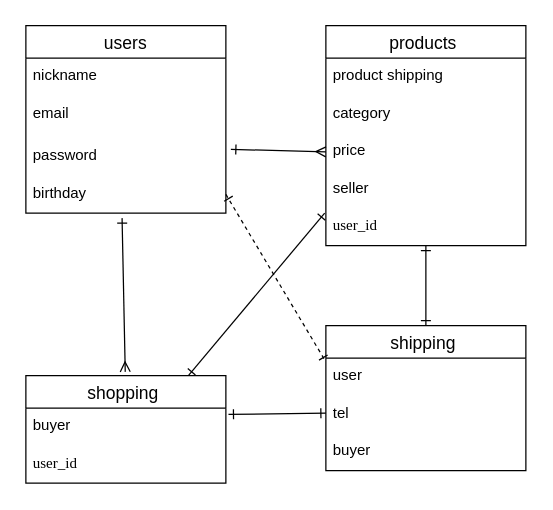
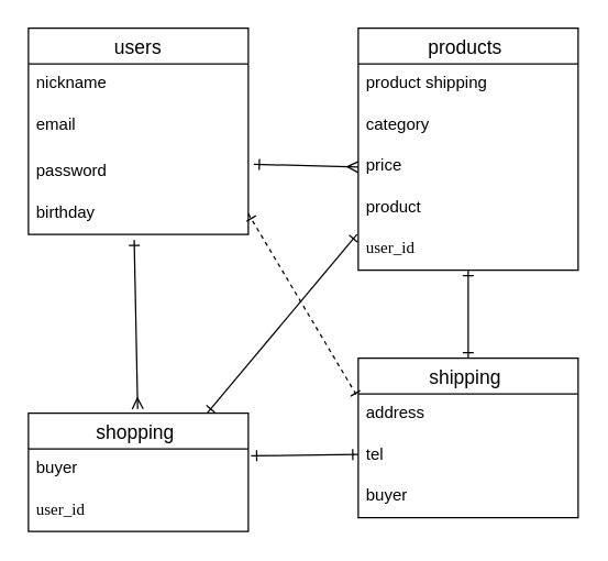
- <mxCell id="11" value="seller" style="text;strokeColor=none;fillColor=none;spacingLeft=4;spacingRight=4;overflow=hidden;rotatable=0;points=[[0,0.5],[1,0.5]];portConstraint=eastwest;fontSize=12;" vertex="1" parent="7"><mxGeometry y="116" width="160" height="30" as="geometry" /></mxCell>
+ <mxCell id="11" value="product" style="text;strokeColor=none;fillColor=none;spacingLeft=4;spacingRight=4;overflow=hidden;rotatable=0;points=[[0,0.5],[1,0.5]];portConstraint=eastwest;fontSize=12;" vertex="1" parent="7"><mxGeometry y="116" width="160" height="30" as="geometry" /></mxCell>
- <mxCell id="17" value="user" style="text;strokeColor=none;fillColor=none;spacingLeft=4;spacingRight=4;overflow=hidden;rotatable=0;points=[[0,0.5],[1,0.5]];portConstraint=eastwest;fontSize=12;" vertex="1" parent="16"><mxGeometry y="26" width="160" height="30" as="geometry" /></mxCell>
+ <mxCell id="17" value="address" style="text;strokeColor=none;fillColor=none;spacingLeft=4;spacingRight=4;overflow=hidden;rotatable=0;points=[[0,0.5],[1,0.5]];portConstraint=eastwest;fontSize=12;" vertex="1" parent="16"><mxGeometry y="26" width="160" height="30" as="geometry" /></mxCell>
